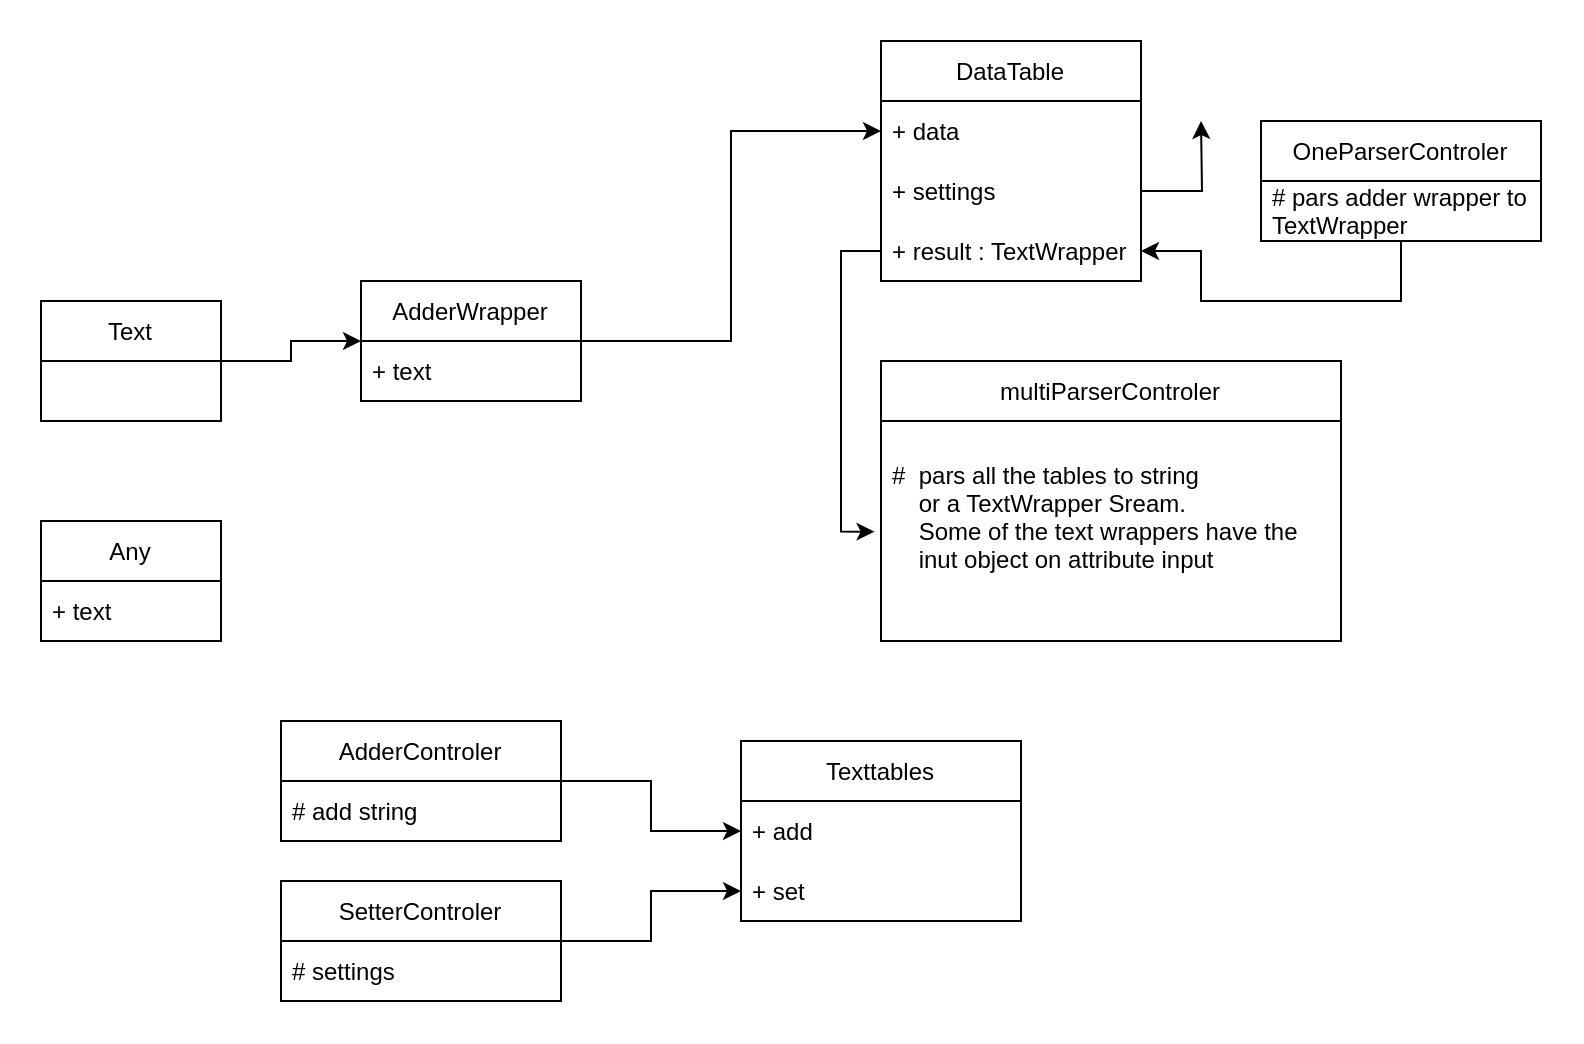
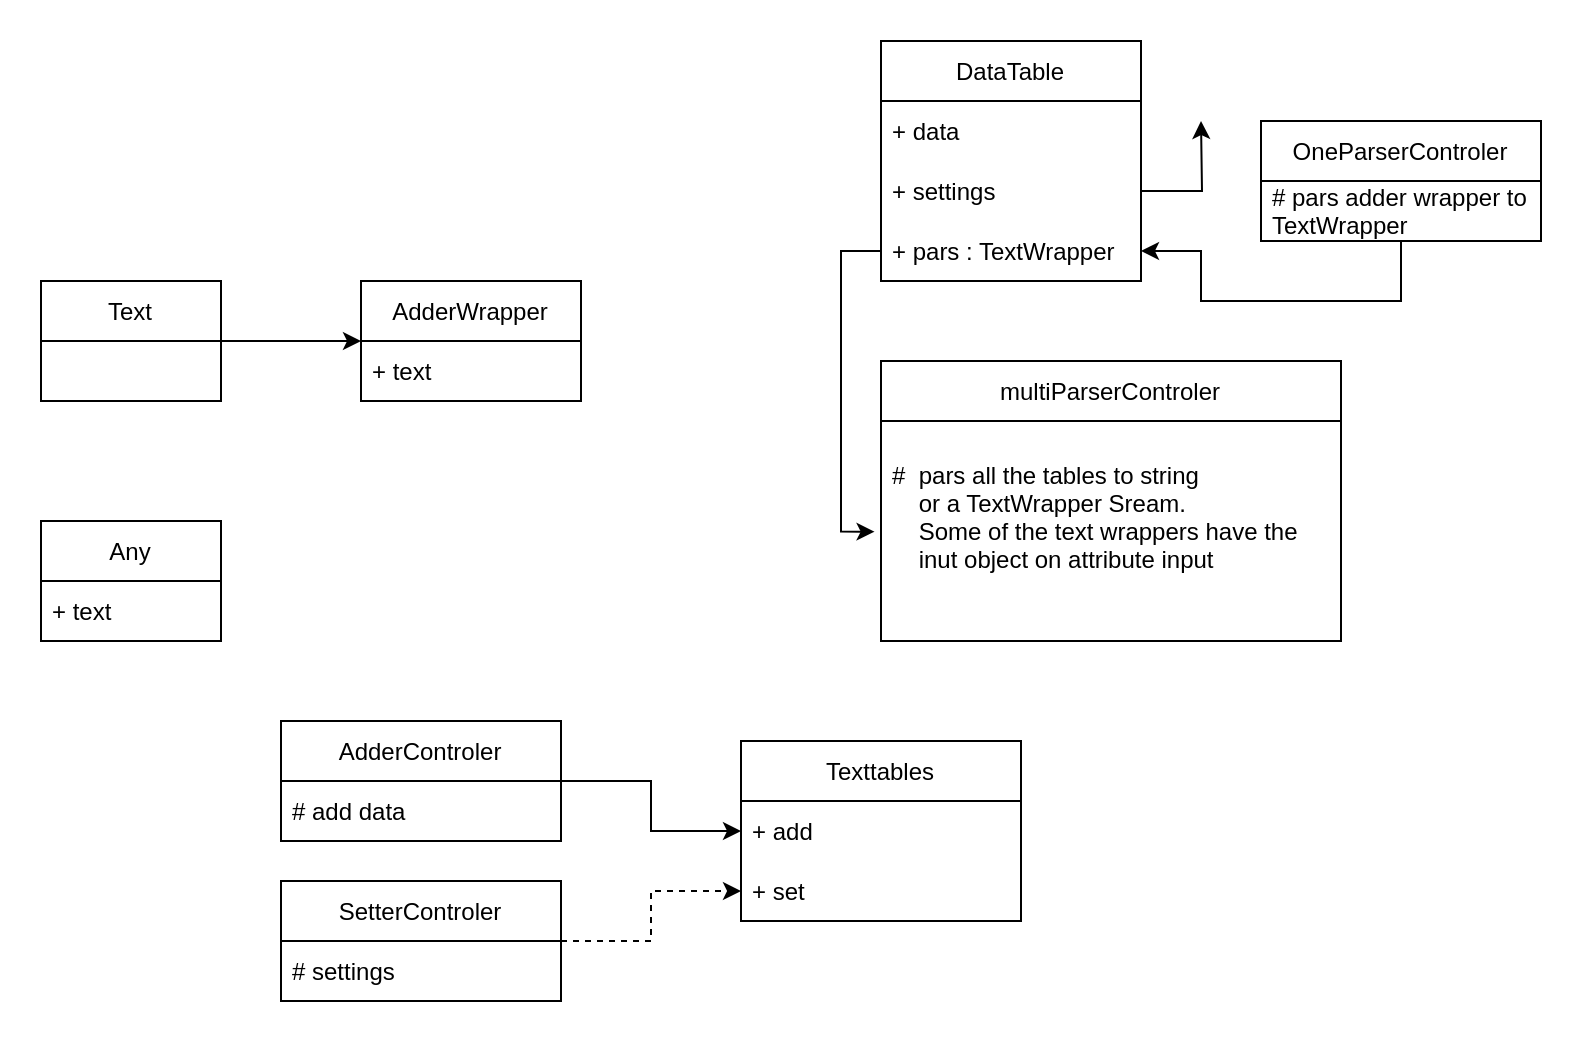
- <mxCell id="6" style="edgeStyle=orthogonalEdgeStyle;rounded=0;orthogonalLoop=1;jettySize=auto;html=1;exitX=1;exitY=0.5;exitDx=0;exitDy=0;entryX=0;entryY=0.5;entryDx=0;entryDy=0;" edge="1" parent="1" source="7" target="10"><mxGeometry relative="1" as="geometry" /></mxCell>
- <mxCell id="12" value="+ result : TextWrapper" style="text;strokeColor=none;fillColor=none;align=left;verticalAlign=middle;spacingLeft=4;spacingRight=4;overflow=hidden;points=[[0,0.5],[1,0.5]];portConstraint=eastwest;rotatable=0;" vertex="1" parent="9"><mxGeometry y="90" width="130" height="30" as="geometry" /></mxCell>
+ <mxCell id="12" value="+ pars : TextWrapper" style="text;strokeColor=none;fillColor=none;align=left;verticalAlign=middle;spacingLeft=4;spacingRight=4;overflow=hidden;points=[[0,0.5],[1,0.5]];portConstraint=eastwest;rotatable=0;" vertex="1" parent="9"><mxGeometry y="90" width="130" height="30" as="geometry" /></mxCell>
- <mxCell id="3" value="Text" style="swimlane;fontStyle=0;childLayout=stackLayout;horizontal=1;startSize=30;horizontalStack=0;resizeParent=1;resizeParentMax=0;resizeLast=0;collapsible=1;marginBottom=0;" vertex="1" parent="1"><mxGeometry x="20" y="150" width="90" height="60" as="geometry" /></mxCell>
+ <mxCell id="3" value="Text" style="swimlane;fontStyle=0;childLayout=stackLayout;horizontal=1;startSize=30;horizontalStack=0;resizeParent=1;resizeParentMax=0;resizeLast=0;collapsible=1;marginBottom=0;" vertex="1" parent="1"><mxGeometry x="20" y="140" width="90" height="60" as="geometry" /></mxCell>
- <mxCell id="18" value="# add string  " style="text;strokeColor=none;fillColor=none;align=left;verticalAlign=middle;spacingLeft=4;spacingRight=4;overflow=hidden;points=[[0,0.5],[1,0.5]];portConstraint=eastwest;rotatable=0;" vertex="1" parent="17"><mxGeometry y="30" width="140" height="30" as="geometry" /></mxCell>
+ <mxCell id="18" value="# add data  " style="text;strokeColor=none;fillColor=none;align=left;verticalAlign=middle;spacingLeft=4;spacingRight=4;overflow=hidden;points=[[0,0.5],[1,0.5]];portConstraint=eastwest;rotatable=0;" vertex="1" parent="17"><mxGeometry y="30" width="140" height="30" as="geometry" /></mxCell>
- <mxCell id="19" style="edgeStyle=orthogonalEdgeStyle;rounded=0;orthogonalLoop=1;jettySize=auto;html=1;exitX=1;exitY=0.5;exitDx=0;exitDy=0;entryX=0;entryY=0.5;entryDx=0;entryDy=0;" edge="1" parent="1" source="20" target="15"><mxGeometry relative="1" as="geometry" /></mxCell>
+ <mxCell id="19" style="edgeStyle=orthogonalEdgeStyle;rounded=0;orthogonalLoop=1;jettySize=auto;html=1;exitX=1;exitY=0.5;exitDx=0;exitDy=0;entryX=0;entryY=0.5;entryDx=0;entryDy=0;dashed=1;" edge="1" parent="1" source="20" target="15"><mxGeometry relative="1" as="geometry" /></mxCell>
